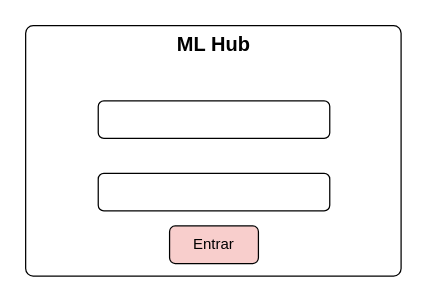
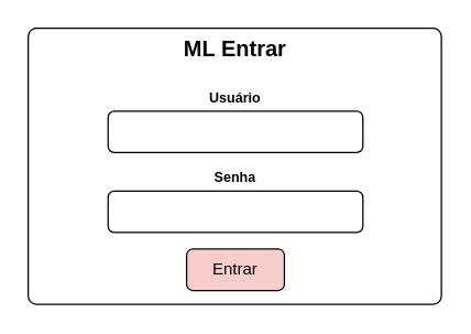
- <mxCell id="3" value="ML Hub" style="text;html=1;strokeColor=none;fillColor=none;align=center;verticalAlign=middle;whiteSpace=wrap;rounded=0;fontSize=16;fontStyle=1" parent="1" vertex="1"><mxGeometry x="118" y="20" width="105" height="30" as="geometry" /></mxCell>
+ <mxCell id="3" value="ML Entrar" style="text;html=1;strokeColor=none;fillColor=none;align=center;verticalAlign=middle;whiteSpace=wrap;rounded=0;fontSize=16;fontStyle=1" parent="1" vertex="1"><mxGeometry x="118" y="20" width="105" height="30" as="geometry" /></mxCell>
+ <mxCell id="6" value="Usuário" style="text;html=1;strokeColor=none;fillColor=none;align=center;verticalAlign=middle;whiteSpace=wrap;rounded=0;fontSize=10;fontStyle=1" parent="1" vertex="1"><mxGeometry x="118" y="60" width="105" height="20" as="geometry" /></mxCell>
+ <mxCell id="7" value="Senha" style="text;html=1;strokeColor=none;fillColor=none;align=center;verticalAlign=middle;whiteSpace=wrap;rounded=0;fontSize=10;fontStyle=1" parent="1" vertex="1"><mxGeometry x="118" y="118" width="105" height="20" as="geometry" /></mxCell>
